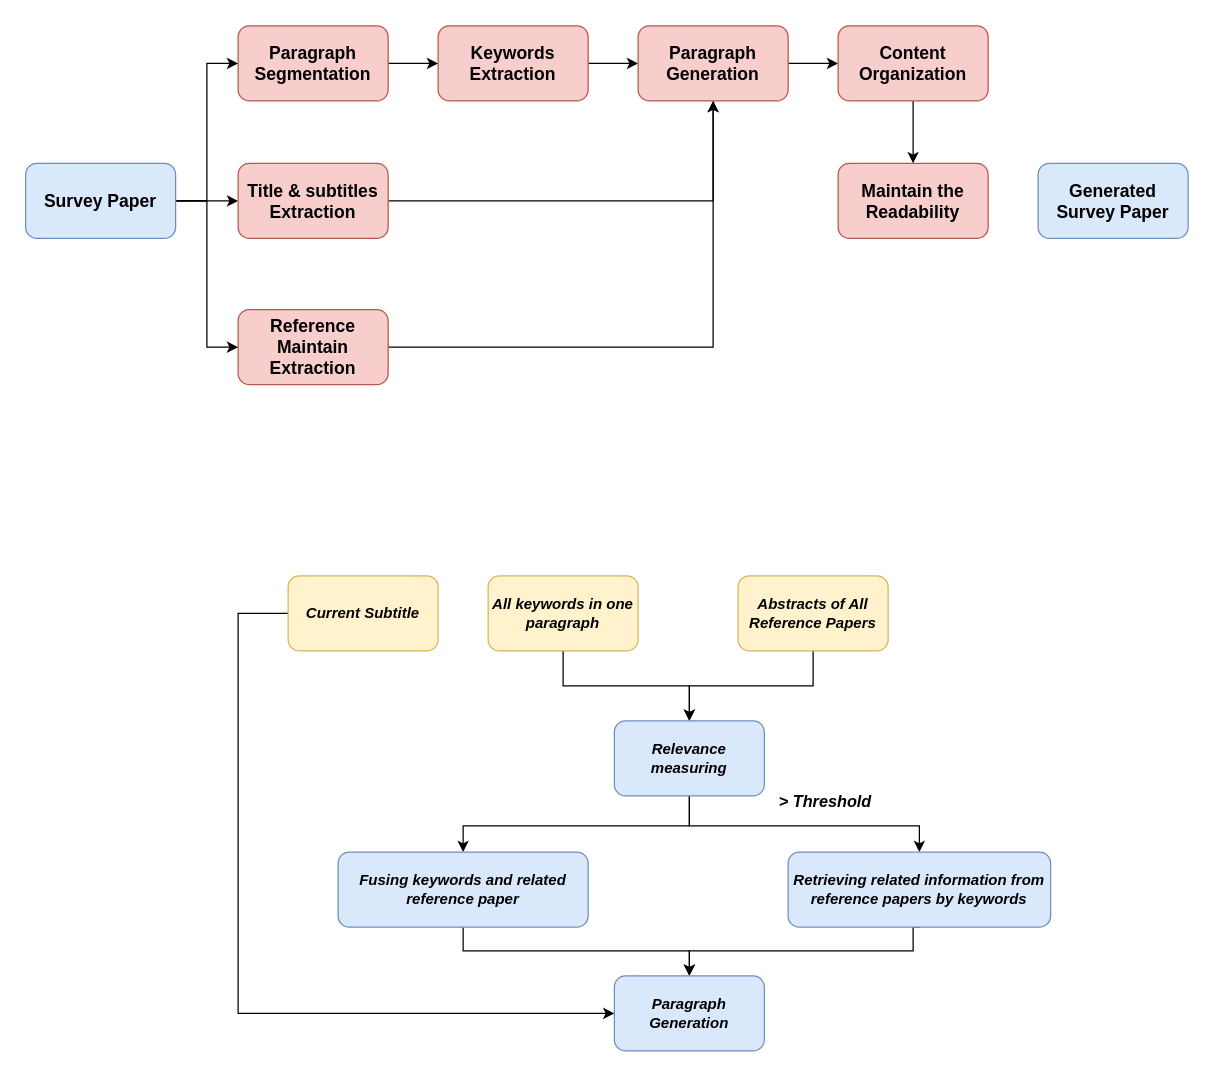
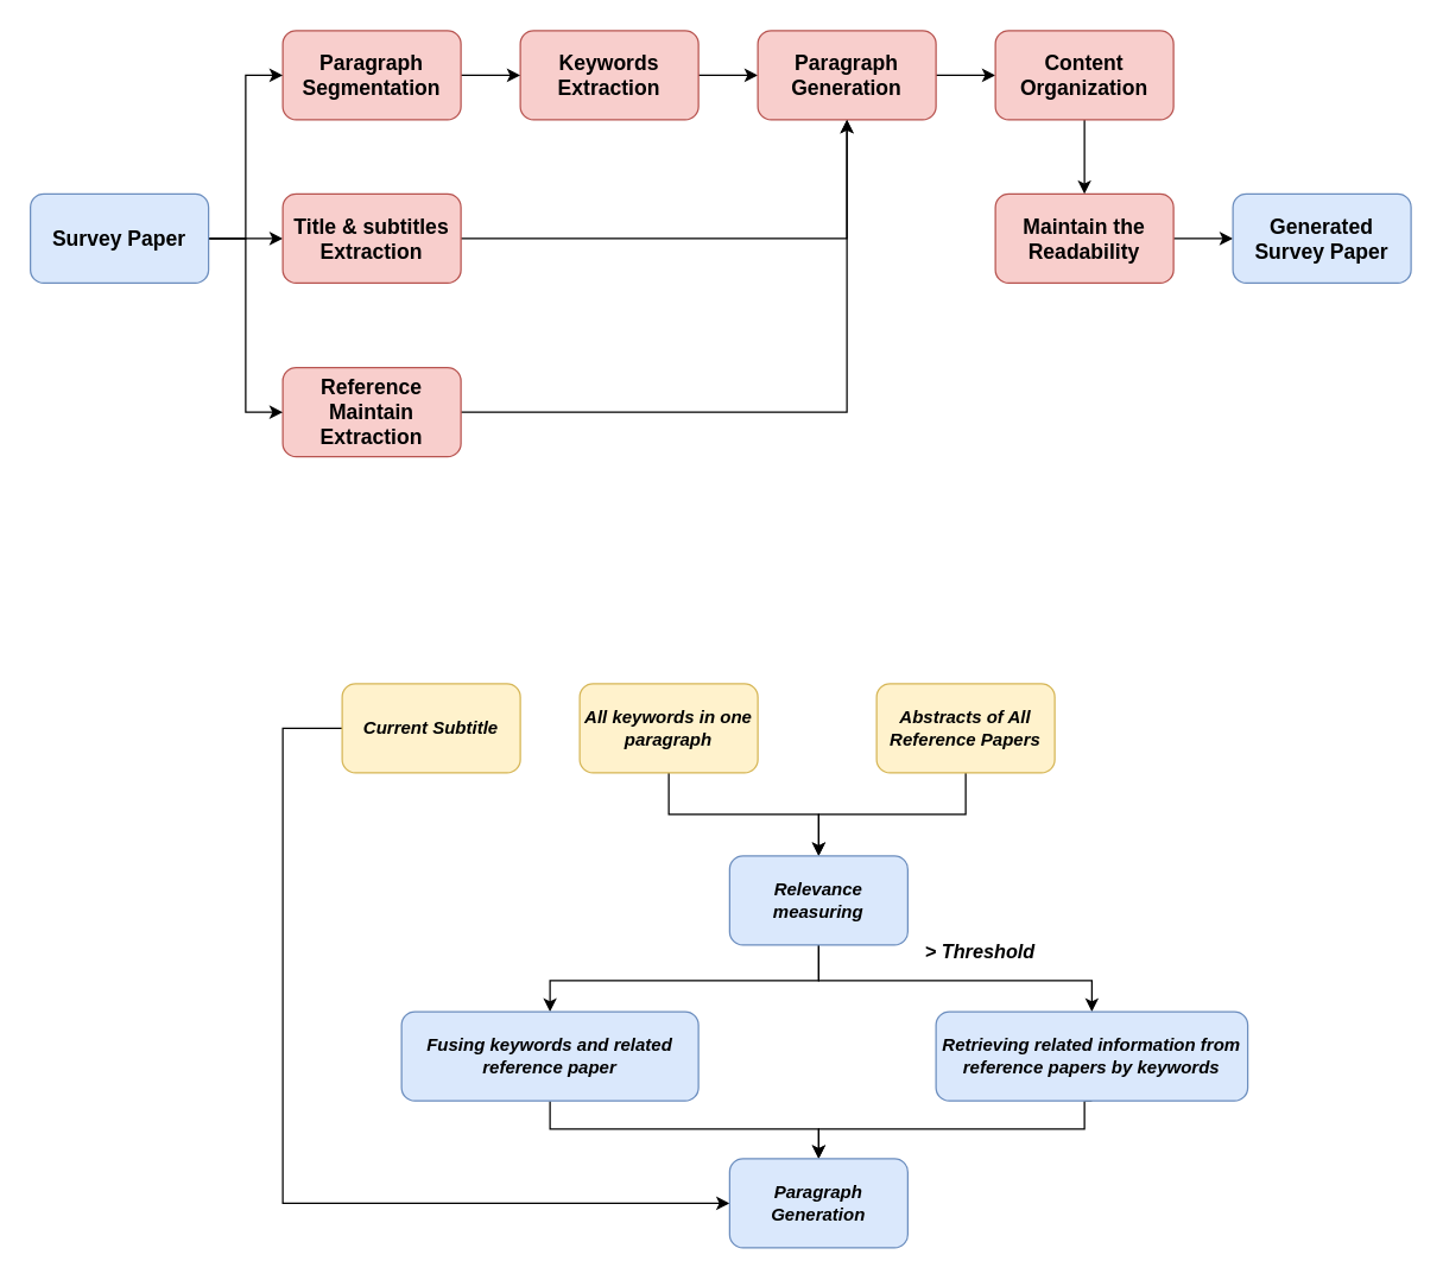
+ <mxCell id="6" value="" style="edgeStyle=orthogonalEdgeStyle;rounded=0;orthogonalLoop=1;jettySize=auto;html=1;" edge="1" parent="1" source="7" target="8"><mxGeometry relative="1" as="geometry" /></mxCell>
